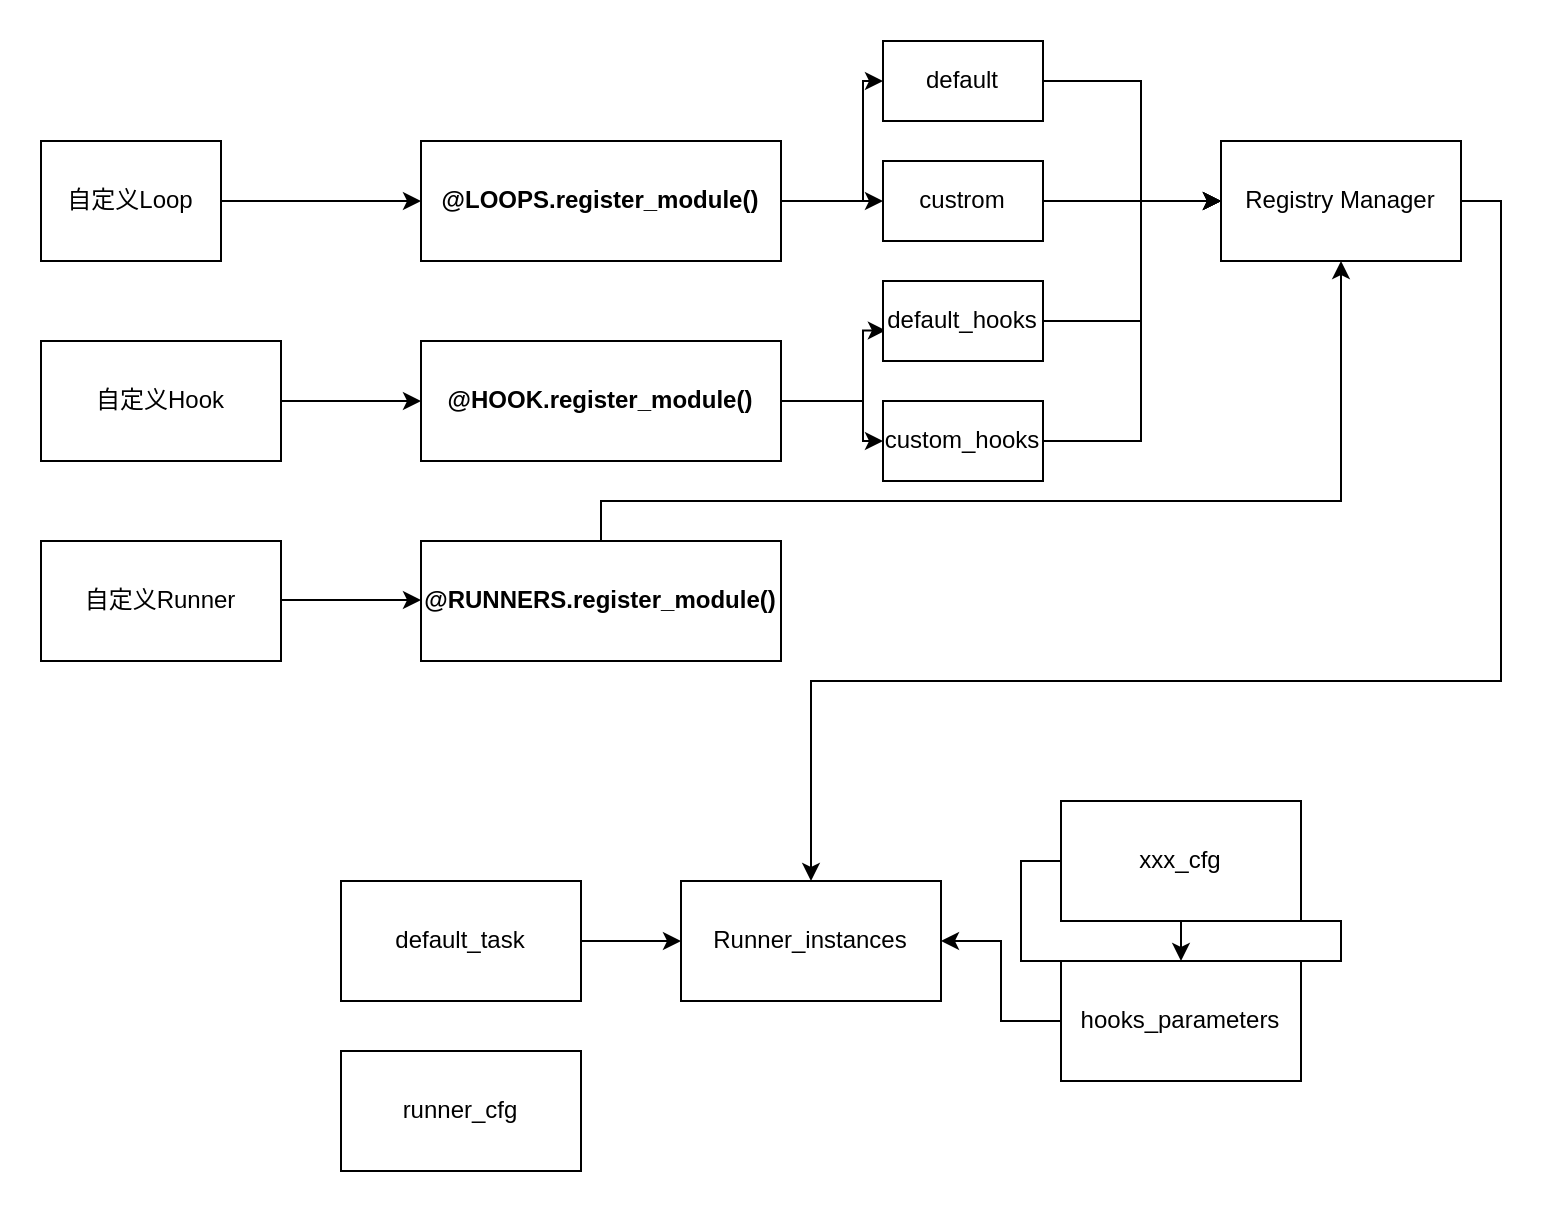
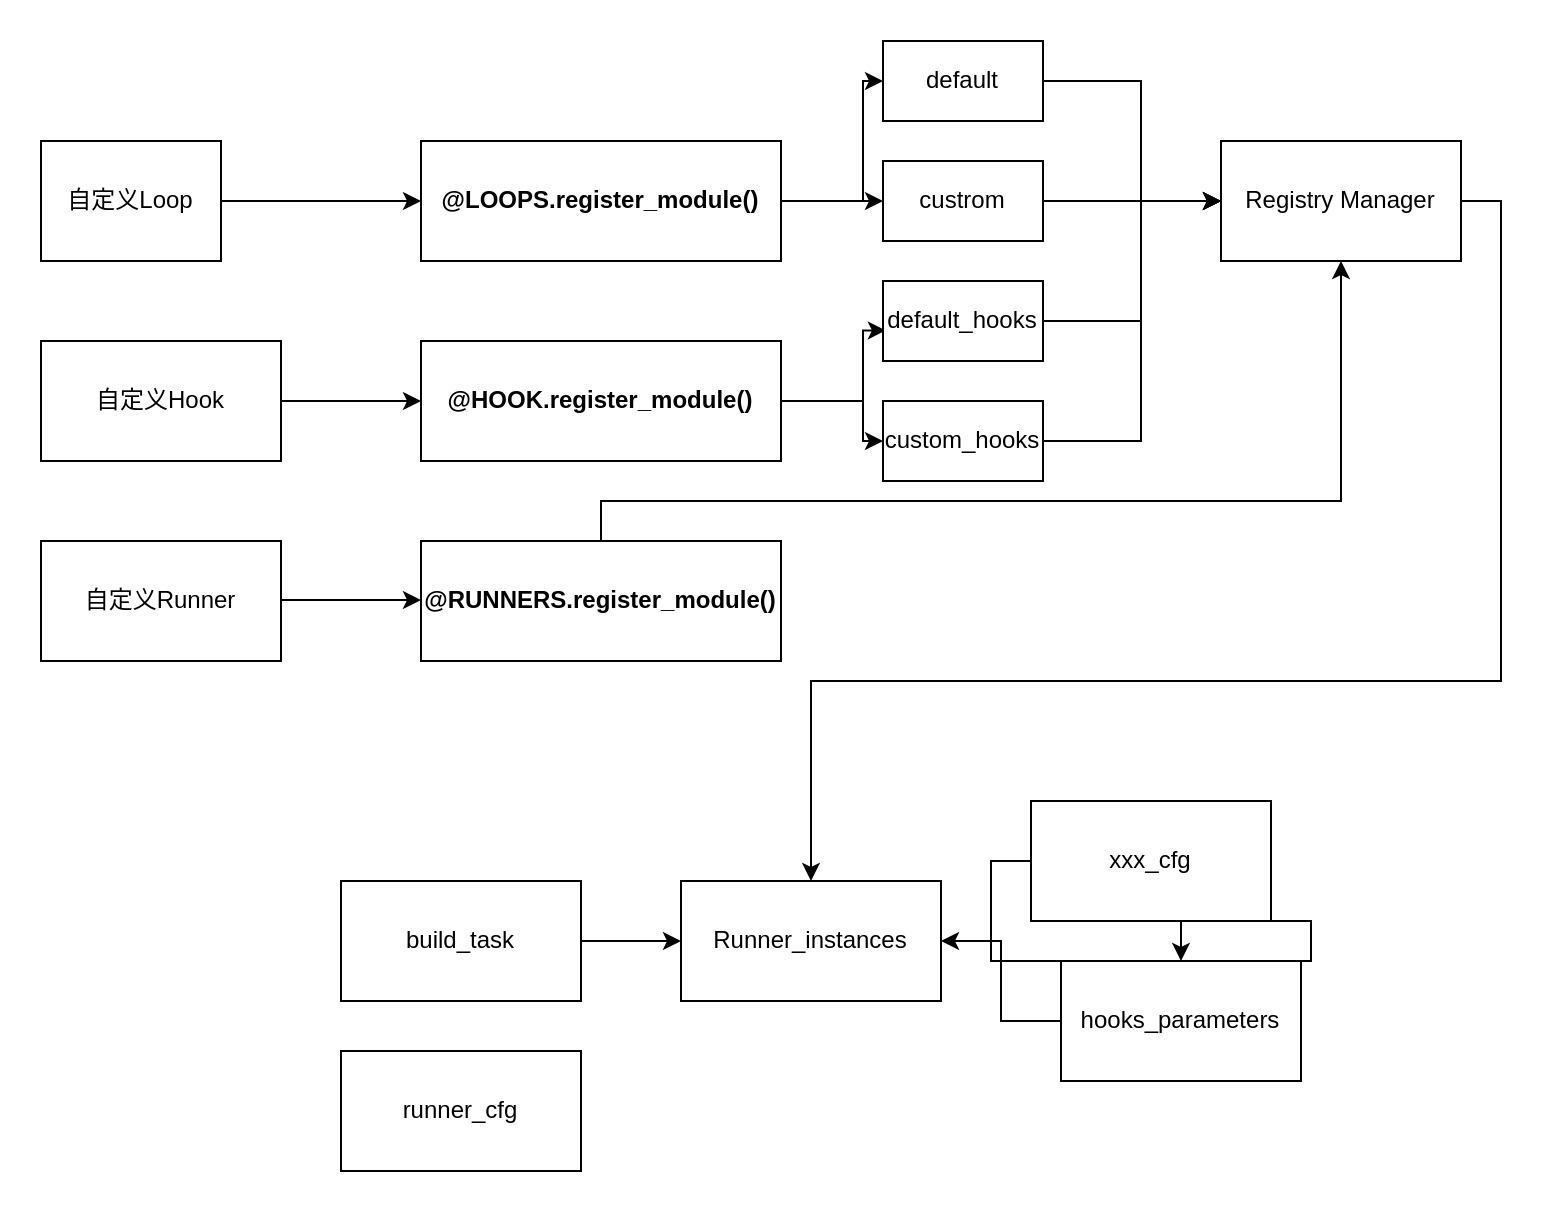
- <mxCell id="14" value="xxx_cfg" style="rounded=0;whiteSpace=wrap;html=1;" vertex="1" parent="1"><mxGeometry x="530" y="400" width="120" height="60" as="geometry" /></mxCell>
+ <mxCell id="14" value="xxx_cfg" style="rounded=0;whiteSpace=wrap;html=1;" vertex="1" parent="1"><mxGeometry x="515" y="400" width="120" height="60" as="geometry" /></mxCell>
- <mxCell id="32" value="default_task" style="rounded=0;whiteSpace=wrap;html=1;" vertex="1" parent="1"><mxGeometry x="170" y="440" width="120" height="60" as="geometry" /></mxCell>
+ <mxCell id="32" value="build_task" style="rounded=0;whiteSpace=wrap;html=1;" vertex="1" parent="1"><mxGeometry x="170" y="440" width="120" height="60" as="geometry" /></mxCell>
